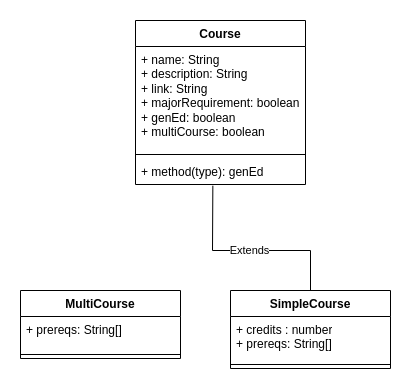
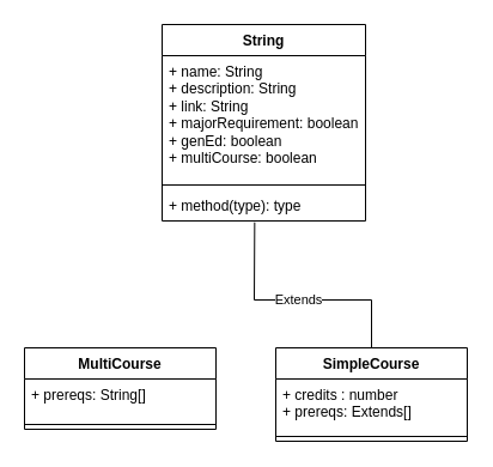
- <mxCell id="2" value="Course" style="swimlane;fontStyle=1;align=center;verticalAlign=top;childLayout=stackLayout;horizontal=1;startSize=26;horizontalStack=0;resizeParent=1;resizeParentMax=0;resizeLast=0;collapsible=1;marginBottom=0;whiteSpace=wrap;html=1;" vertex="1" parent="1"><mxGeometry x="135" y="20" width="170" height="164" as="geometry" /></mxCell>
+ <mxCell id="2" value="String" style="swimlane;fontStyle=1;align=center;verticalAlign=top;childLayout=stackLayout;horizontal=1;startSize=26;horizontalStack=0;resizeParent=1;resizeParentMax=0;resizeLast=0;collapsible=1;marginBottom=0;whiteSpace=wrap;html=1;" vertex="1" parent="1"><mxGeometry x="135" y="20" width="170" height="164" as="geometry" /></mxCell>
- <mxCell id="5" value="+ method(type): genEd" style="text;strokeColor=none;fillColor=none;align=left;verticalAlign=top;spacingLeft=4;spacingRight=4;overflow=hidden;rotatable=0;points=[[0,0.5],[1,0.5]];portConstraint=eastwest;whiteSpace=wrap;html=1;" vertex="1" parent="2"><mxGeometry y="138" width="170" height="26" as="geometry" /></mxCell>
+ <mxCell id="5" value="+ method(type): type" style="text;strokeColor=none;fillColor=none;align=left;verticalAlign=top;spacingLeft=4;spacingRight=4;overflow=hidden;rotatable=0;points=[[0,0.5],[1,0.5]];portConstraint=eastwest;whiteSpace=wrap;html=1;" vertex="1" parent="2"><mxGeometry y="138" width="170" height="26" as="geometry" /></mxCell>
- <mxCell id="7" value="+ credits : number&lt;div&gt;+ prereqs: String[]&lt;/div&gt;" style="text;strokeColor=none;fillColor=none;align=left;verticalAlign=top;spacingLeft=4;spacingRight=4;overflow=hidden;rotatable=0;points=[[0,0.5],[1,0.5]];portConstraint=eastwest;whiteSpace=wrap;html=1;" vertex="1" parent="6"><mxGeometry y="26" width="160" height="44" as="geometry" /></mxCell>
+ <mxCell id="7" value="+ credits : number&lt;div&gt;+ prereqs: Extends[]&lt;/div&gt;" style="text;strokeColor=none;fillColor=none;align=left;verticalAlign=top;spacingLeft=4;spacingRight=4;overflow=hidden;rotatable=0;points=[[0,0.5],[1,0.5]];portConstraint=eastwest;whiteSpace=wrap;html=1;" vertex="1" parent="6"><mxGeometry y="26" width="160" height="44" as="geometry" /></mxCell>
